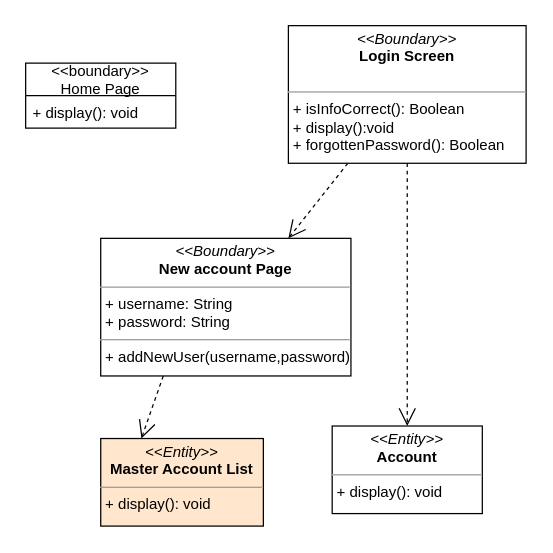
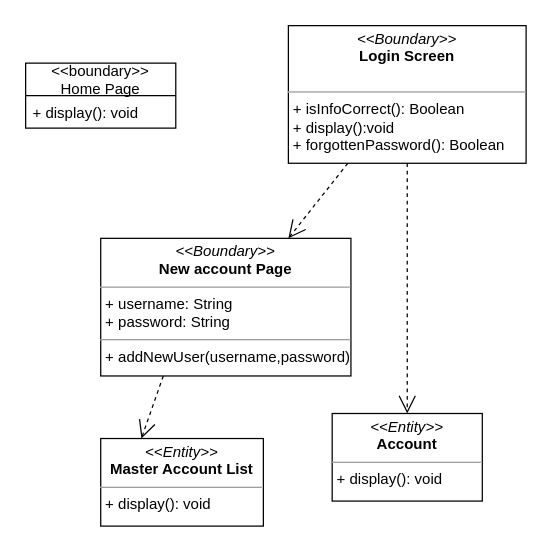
- <mxCell id="8" value="&lt;p style=&quot;margin: 0px ; margin-top: 4px ; text-align: center&quot;&gt;&lt;i&gt;&amp;lt;&amp;lt;Entity&amp;gt;&amp;gt;&lt;/i&gt;&lt;br&gt;&lt;b&gt;Account&lt;/b&gt;&lt;/p&gt;&lt;hr size=&quot;1&quot;&gt;&lt;p style=&quot;margin: 0px ; margin-left: 4px&quot;&gt;&lt;span&gt;+ display(): void&lt;/span&gt;&lt;br&gt;&lt;/p&gt;" style="verticalAlign=top;align=left;overflow=fill;fontSize=12;fontFamily=Helvetica;html=1;" parent="1" vertex="1"><mxGeometry x="265" y="340" width="120" height="70" as="geometry" /></mxCell>
+ <mxCell id="8" value="&lt;p style=&quot;margin: 0px ; margin-top: 4px ; text-align: center&quot;&gt;&lt;i&gt;&amp;lt;&amp;lt;Entity&amp;gt;&amp;gt;&lt;/i&gt;&lt;br&gt;&lt;b&gt;Account&lt;/b&gt;&lt;/p&gt;&lt;hr size=&quot;1&quot;&gt;&lt;p style=&quot;margin: 0px ; margin-left: 4px&quot;&gt;&lt;span&gt;+ display(): void&lt;/span&gt;&lt;br&gt;&lt;/p&gt;" style="verticalAlign=top;align=left;overflow=fill;fontSize=12;fontFamily=Helvetica;html=1;" parent="1" vertex="1"><mxGeometry x="265" y="330" width="120" height="70" as="geometry" /></mxCell>
- <mxCell id="9" value="&lt;p style=&quot;margin: 0px ; margin-top: 4px ; text-align: center&quot;&gt;&lt;i&gt;&amp;lt;&amp;lt;Entity&amp;gt;&amp;gt;&lt;/i&gt;&lt;br&gt;&lt;b&gt;Master Account List&lt;/b&gt;&lt;/p&gt;&lt;hr size=&quot;1&quot;&gt;&lt;p style=&quot;margin: 0px ; margin-left: 4px&quot;&gt;&lt;/p&gt;&lt;p style=&quot;margin: 0px ; margin-left: 4px&quot;&gt;+ display(): void&lt;br&gt;&lt;br&gt;&lt;/p&gt;" style="verticalAlign=top;align=left;overflow=fill;fontSize=12;fontFamily=Helvetica;html=1;fillColor=#ffe6cc;" parent="1" vertex="1"><mxGeometry x="80" y="350" width="130" height="70" as="geometry" /></mxCell>
+ <mxCell id="9" value="&lt;p style=&quot;margin: 0px ; margin-top: 4px ; text-align: center&quot;&gt;&lt;i&gt;&amp;lt;&amp;lt;Entity&amp;gt;&amp;gt;&lt;/i&gt;&lt;br&gt;&lt;b&gt;Master Account List&lt;/b&gt;&lt;/p&gt;&lt;hr size=&quot;1&quot;&gt;&lt;p style=&quot;margin: 0px ; margin-left: 4px&quot;&gt;&lt;/p&gt;&lt;p style=&quot;margin: 0px ; margin-left: 4px&quot;&gt;+ display(): void&lt;br&gt;&lt;br&gt;&lt;/p&gt;" style="verticalAlign=top;align=left;overflow=fill;fontSize=12;fontFamily=Helvetica;html=1;" parent="1" vertex="1"><mxGeometry x="80" y="350" width="130" height="70" as="geometry" /></mxCell>
